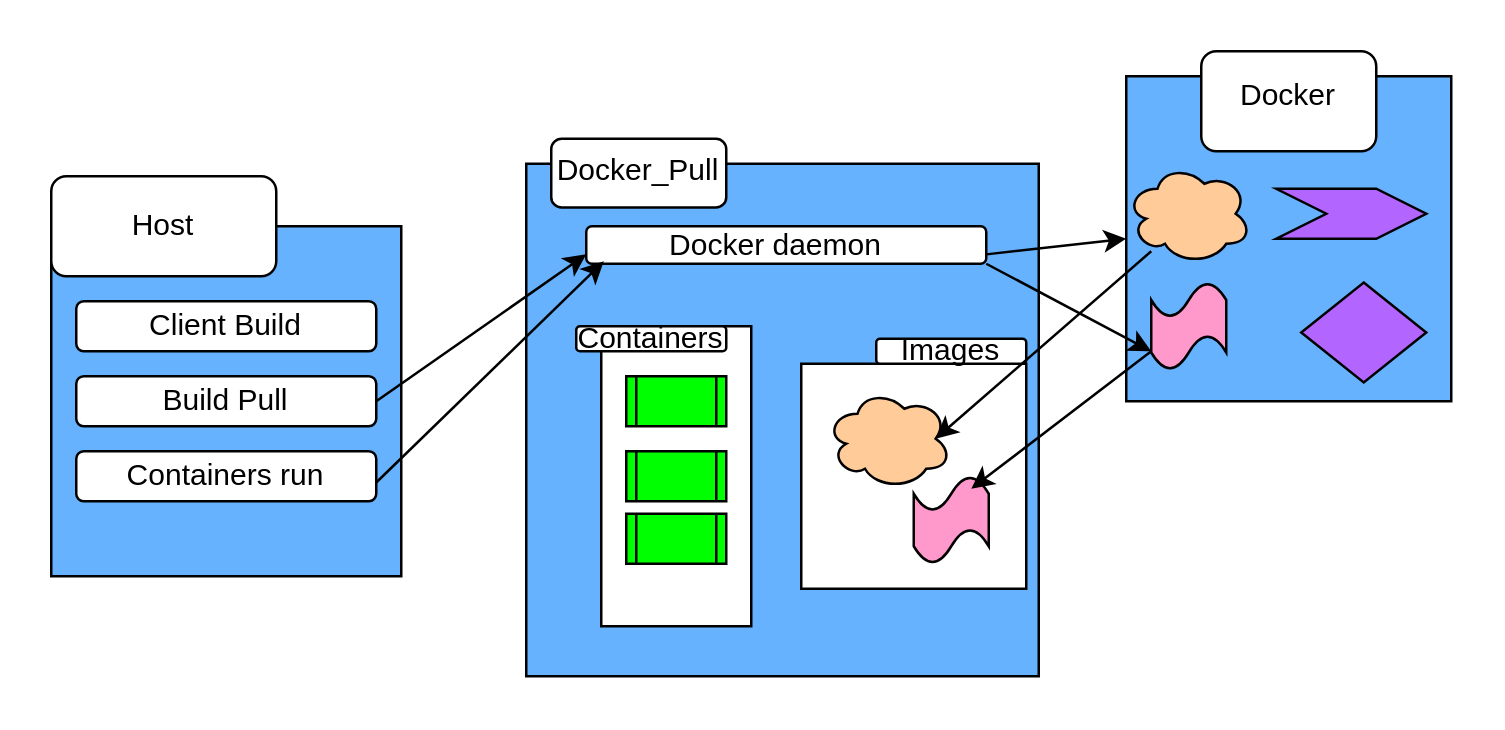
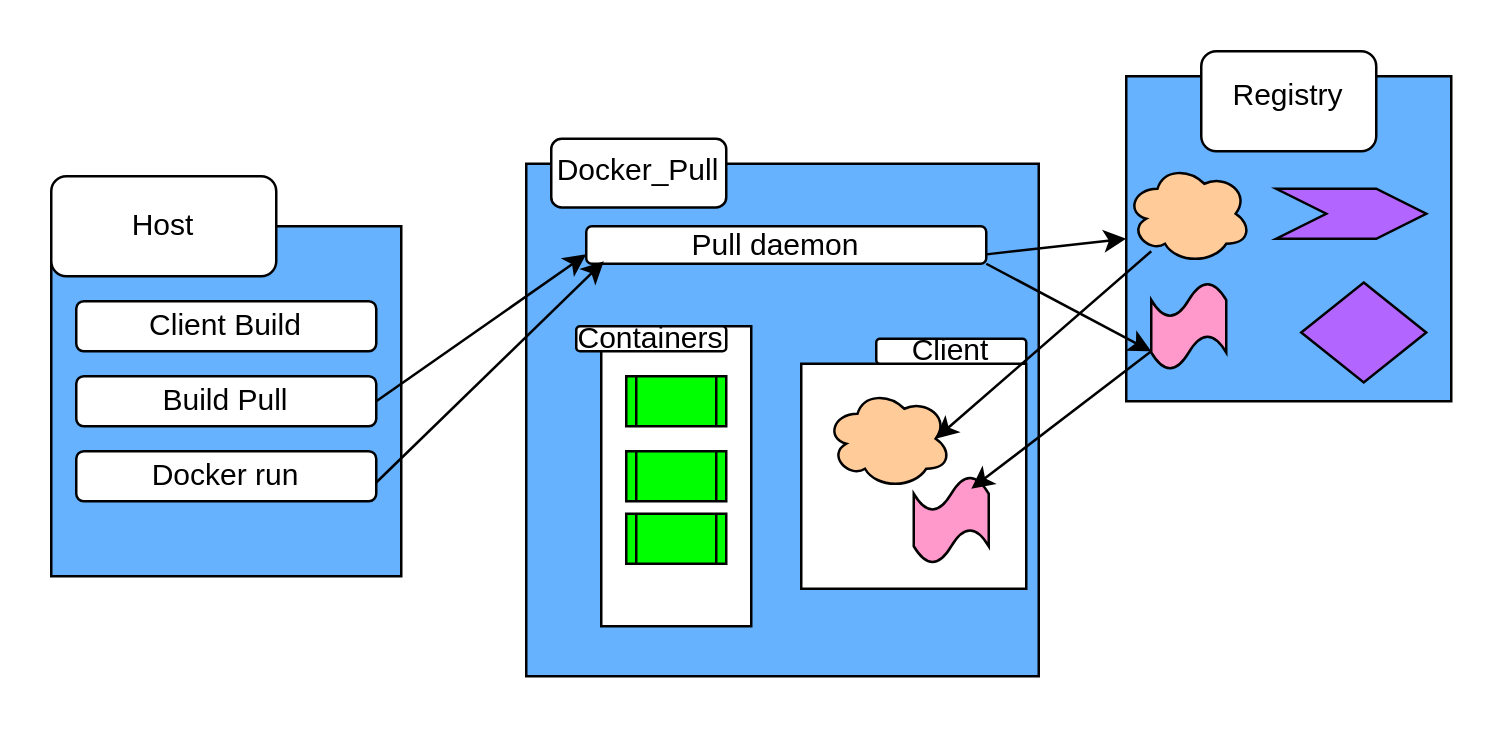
- <mxCell id="29" value="Docker" style="text;html=1;align=center;verticalAlign=middle;whiteSpace=wrap;rounded=0;" vertex="1" parent="1"><mxGeometry x="485" y="22.5" width="60" height="30" as="geometry" /></mxCell>
+ <mxCell id="29" value="Registry" style="text;html=1;align=center;verticalAlign=middle;whiteSpace=wrap;rounded=0;" vertex="1" parent="1"><mxGeometry x="485" y="22.5" width="60" height="30" as="geometry" /></mxCell>
- <mxCell id="13" value="Docker daemon" style="text;html=1;align=center;verticalAlign=middle;whiteSpace=wrap;rounded=0;" vertex="1" parent="1"><mxGeometry x="260" y="82.5" width="100" height="30" as="geometry" /></mxCell>
+ <mxCell id="13" value="Pull daemon" style="text;html=1;align=center;verticalAlign=middle;whiteSpace=wrap;rounded=0;" vertex="1" parent="1"><mxGeometry x="260" y="82.5" width="100" height="30" as="geometry" /></mxCell>
- <mxCell id="19" value="Images" style="text;html=1;align=center;verticalAlign=middle;whiteSpace=wrap;rounded=0;" vertex="1" parent="1"><mxGeometry x="350" y="125" width="60" height="30" as="geometry" /></mxCell>
+ <mxCell id="19" value="Client" style="text;html=1;align=center;verticalAlign=middle;whiteSpace=wrap;rounded=0;" vertex="1" parent="1"><mxGeometry x="350" y="125" width="60" height="30" as="geometry" /></mxCell>
- <mxCell id="10" value="Containers run" style="text;html=1;align=center;verticalAlign=middle;whiteSpace=wrap;rounded=0;" vertex="1" parent="1"><mxGeometry x="35" y="175" width="110" height="30" as="geometry" /></mxCell>
+ <mxCell id="10" value="Docker run" style="text;html=1;align=center;verticalAlign=middle;whiteSpace=wrap;rounded=0;" vertex="1" parent="1"><mxGeometry x="35" y="175" width="110" height="30" as="geometry" /></mxCell>
